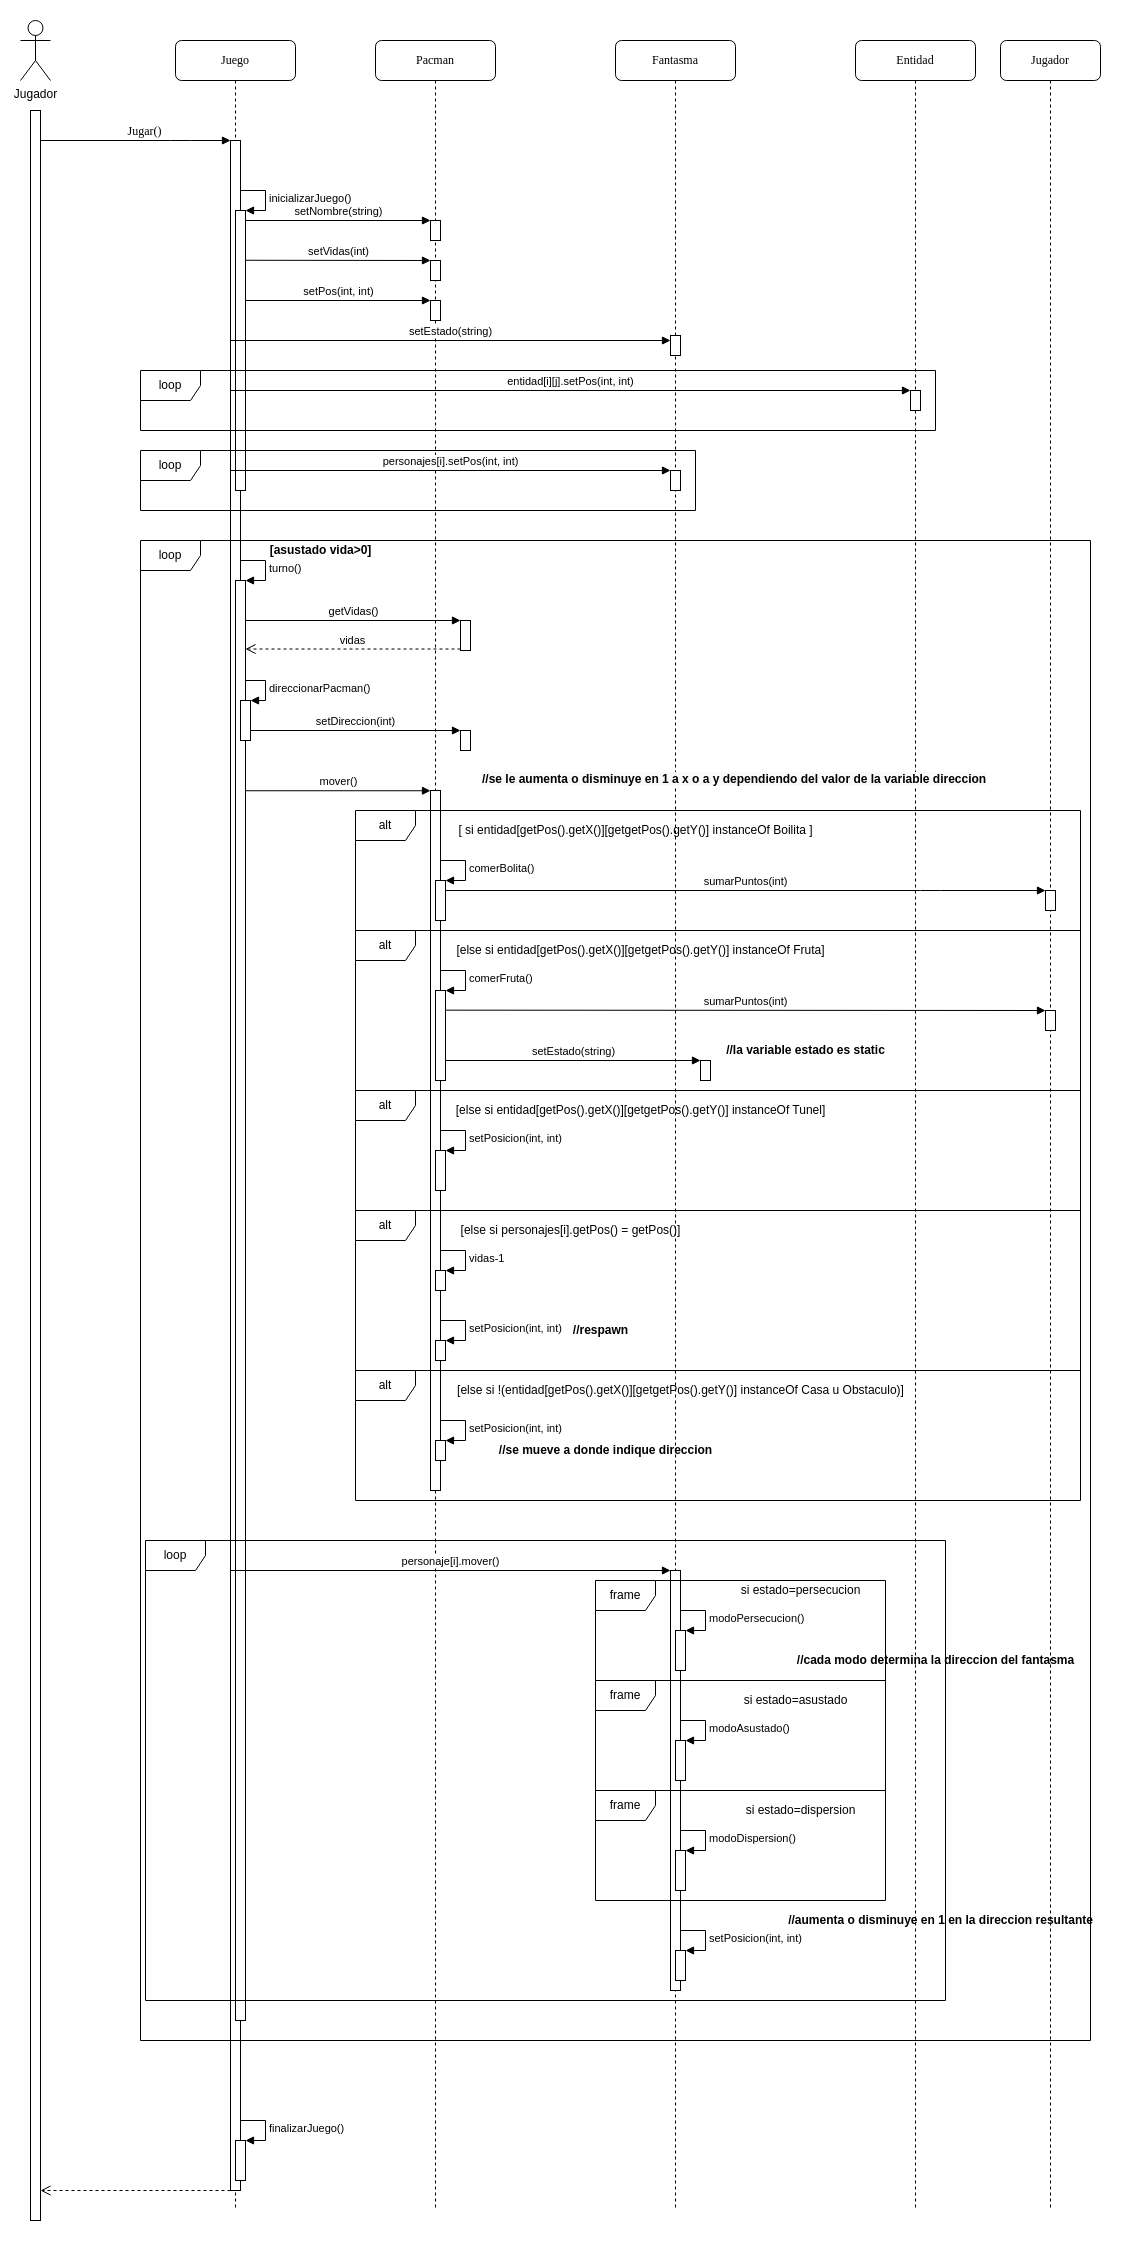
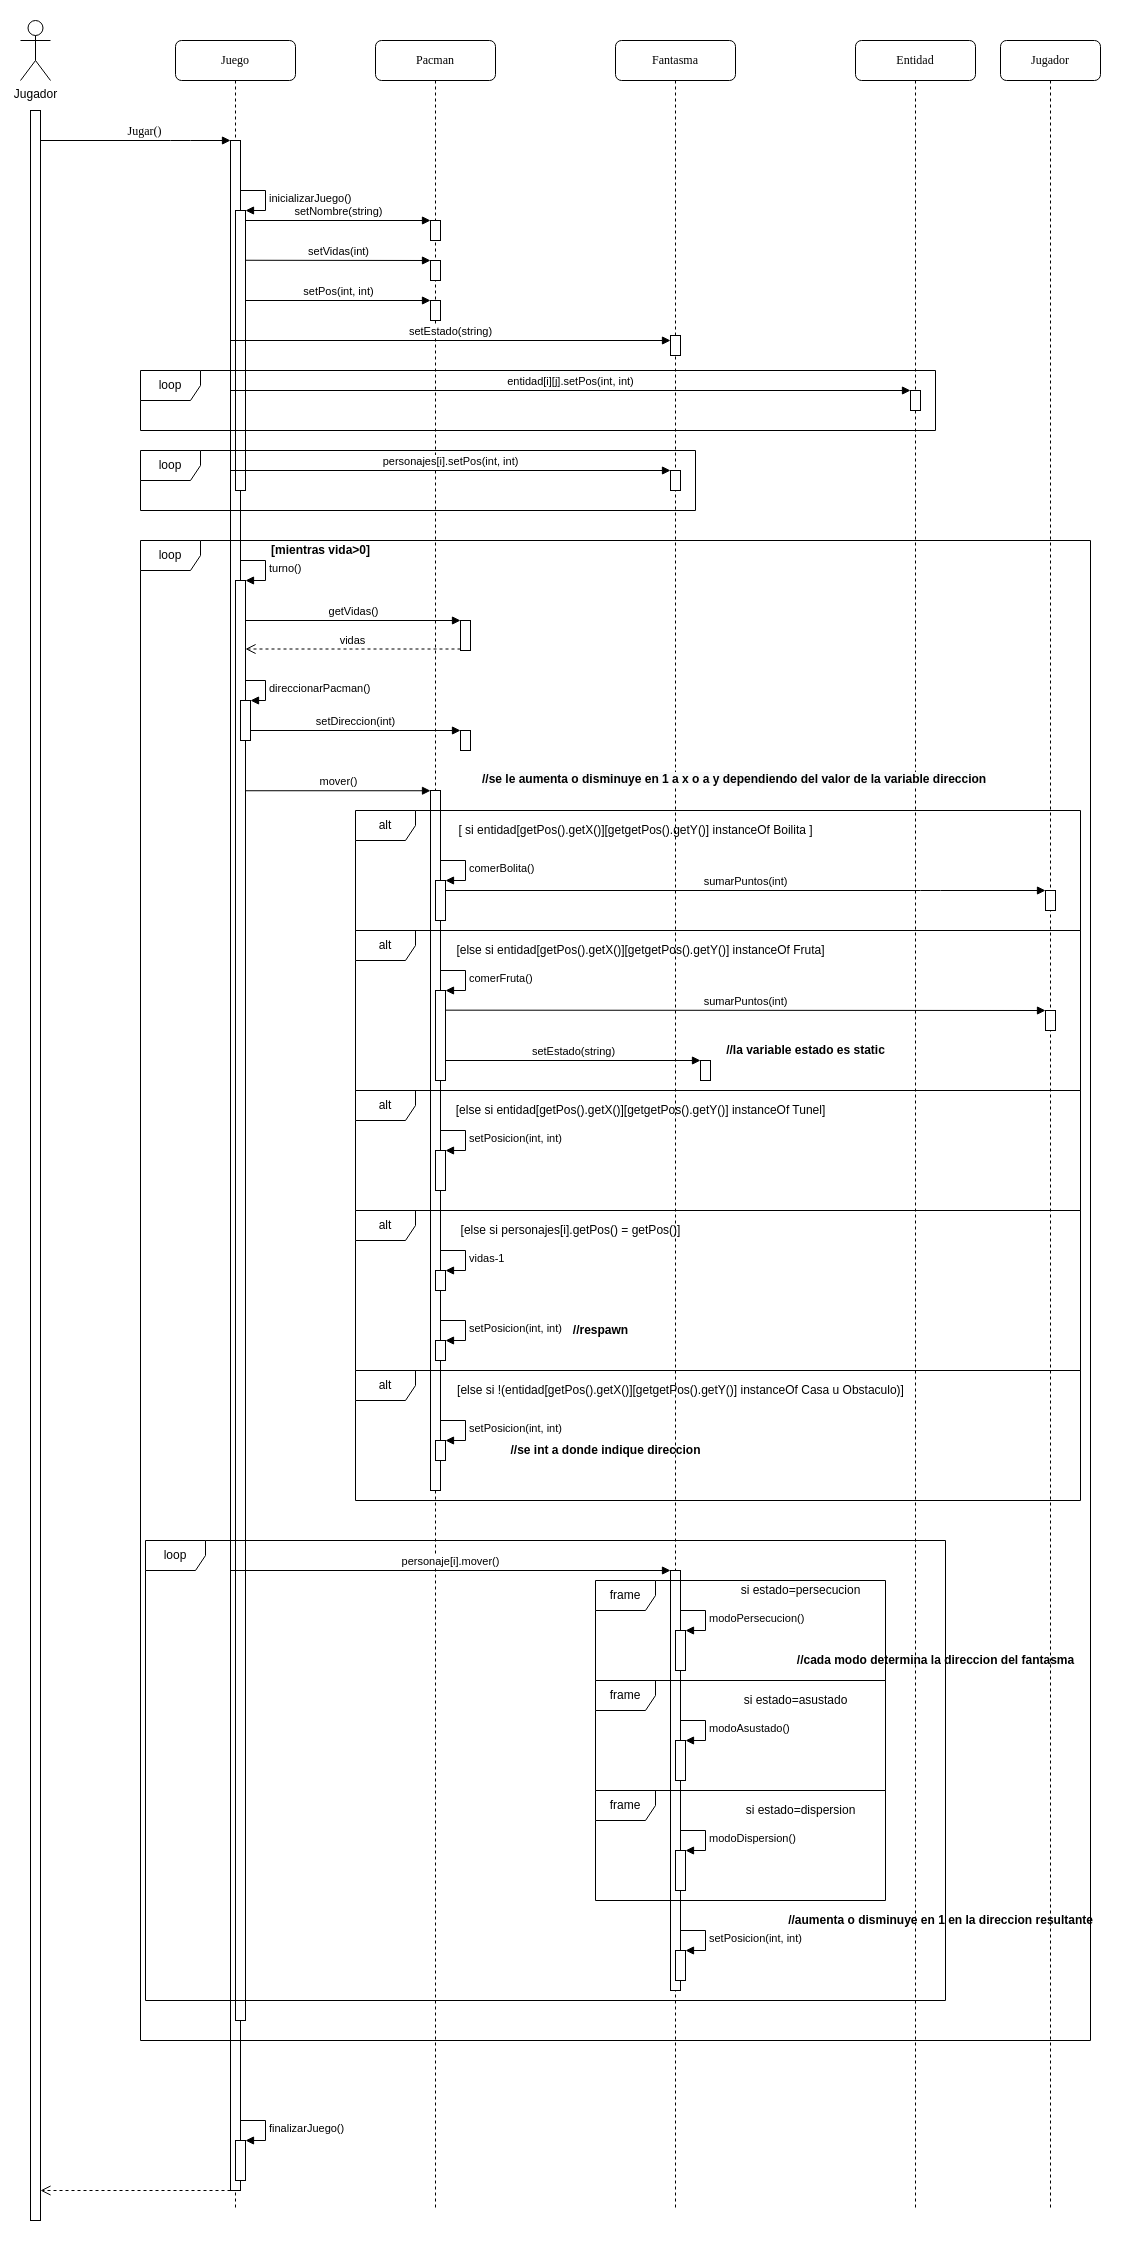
- <mxCell id="59" value="&lt;b&gt;[asustado vida&amp;gt;0]&lt;/b&gt;" style="text;html=1;align=center;verticalAlign=middle;resizable=0;points=[];autosize=1;" parent="1" vertex="1"><mxGeometry x="265" y="540" width="110" height="20" as="geometry" /></mxCell>
+ <mxCell id="59" value="&lt;b&gt;[mientras vida&amp;gt;0]&lt;/b&gt;" style="text;html=1;align=center;verticalAlign=middle;resizable=0;points=[];autosize=1;" parent="1" vertex="1"><mxGeometry x="265" y="540" width="110" height="20" as="geometry" /></mxCell>
- <mxCell id="81" value="&lt;b&gt;//se mueve a donde indique direccion&lt;/b&gt;" style="text;html=1;align=center;verticalAlign=middle;resizable=0;points=[];autosize=1;" parent="1" vertex="1"><mxGeometry x="490" y="1440" width="230" height="20" as="geometry" /></mxCell>
+ <mxCell id="81" value="&lt;b&gt;//se int a donde indique direccion&lt;/b&gt;" style="text;html=1;align=center;verticalAlign=middle;resizable=0;points=[];autosize=1;" parent="1" vertex="1"><mxGeometry x="490" y="1440" width="230" height="20" as="geometry" /></mxCell>
